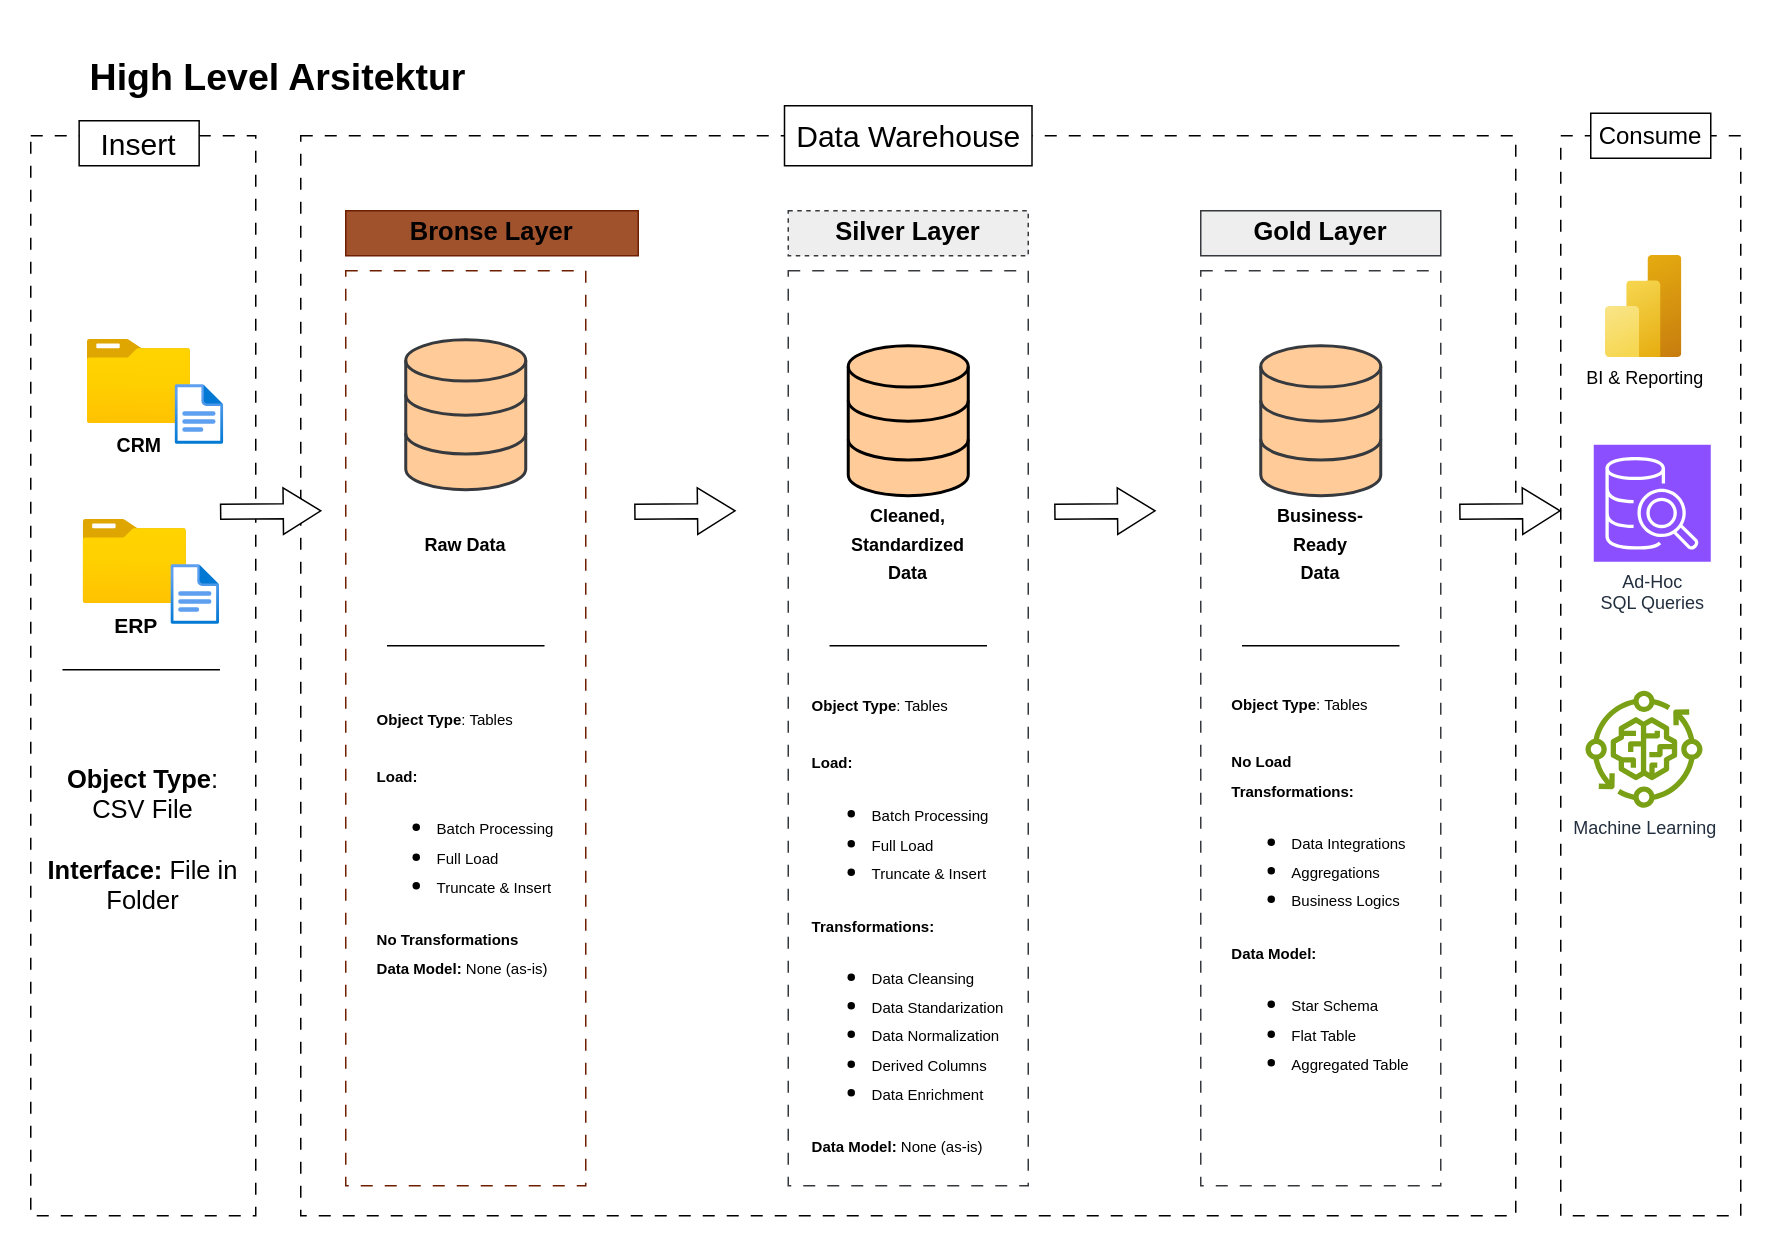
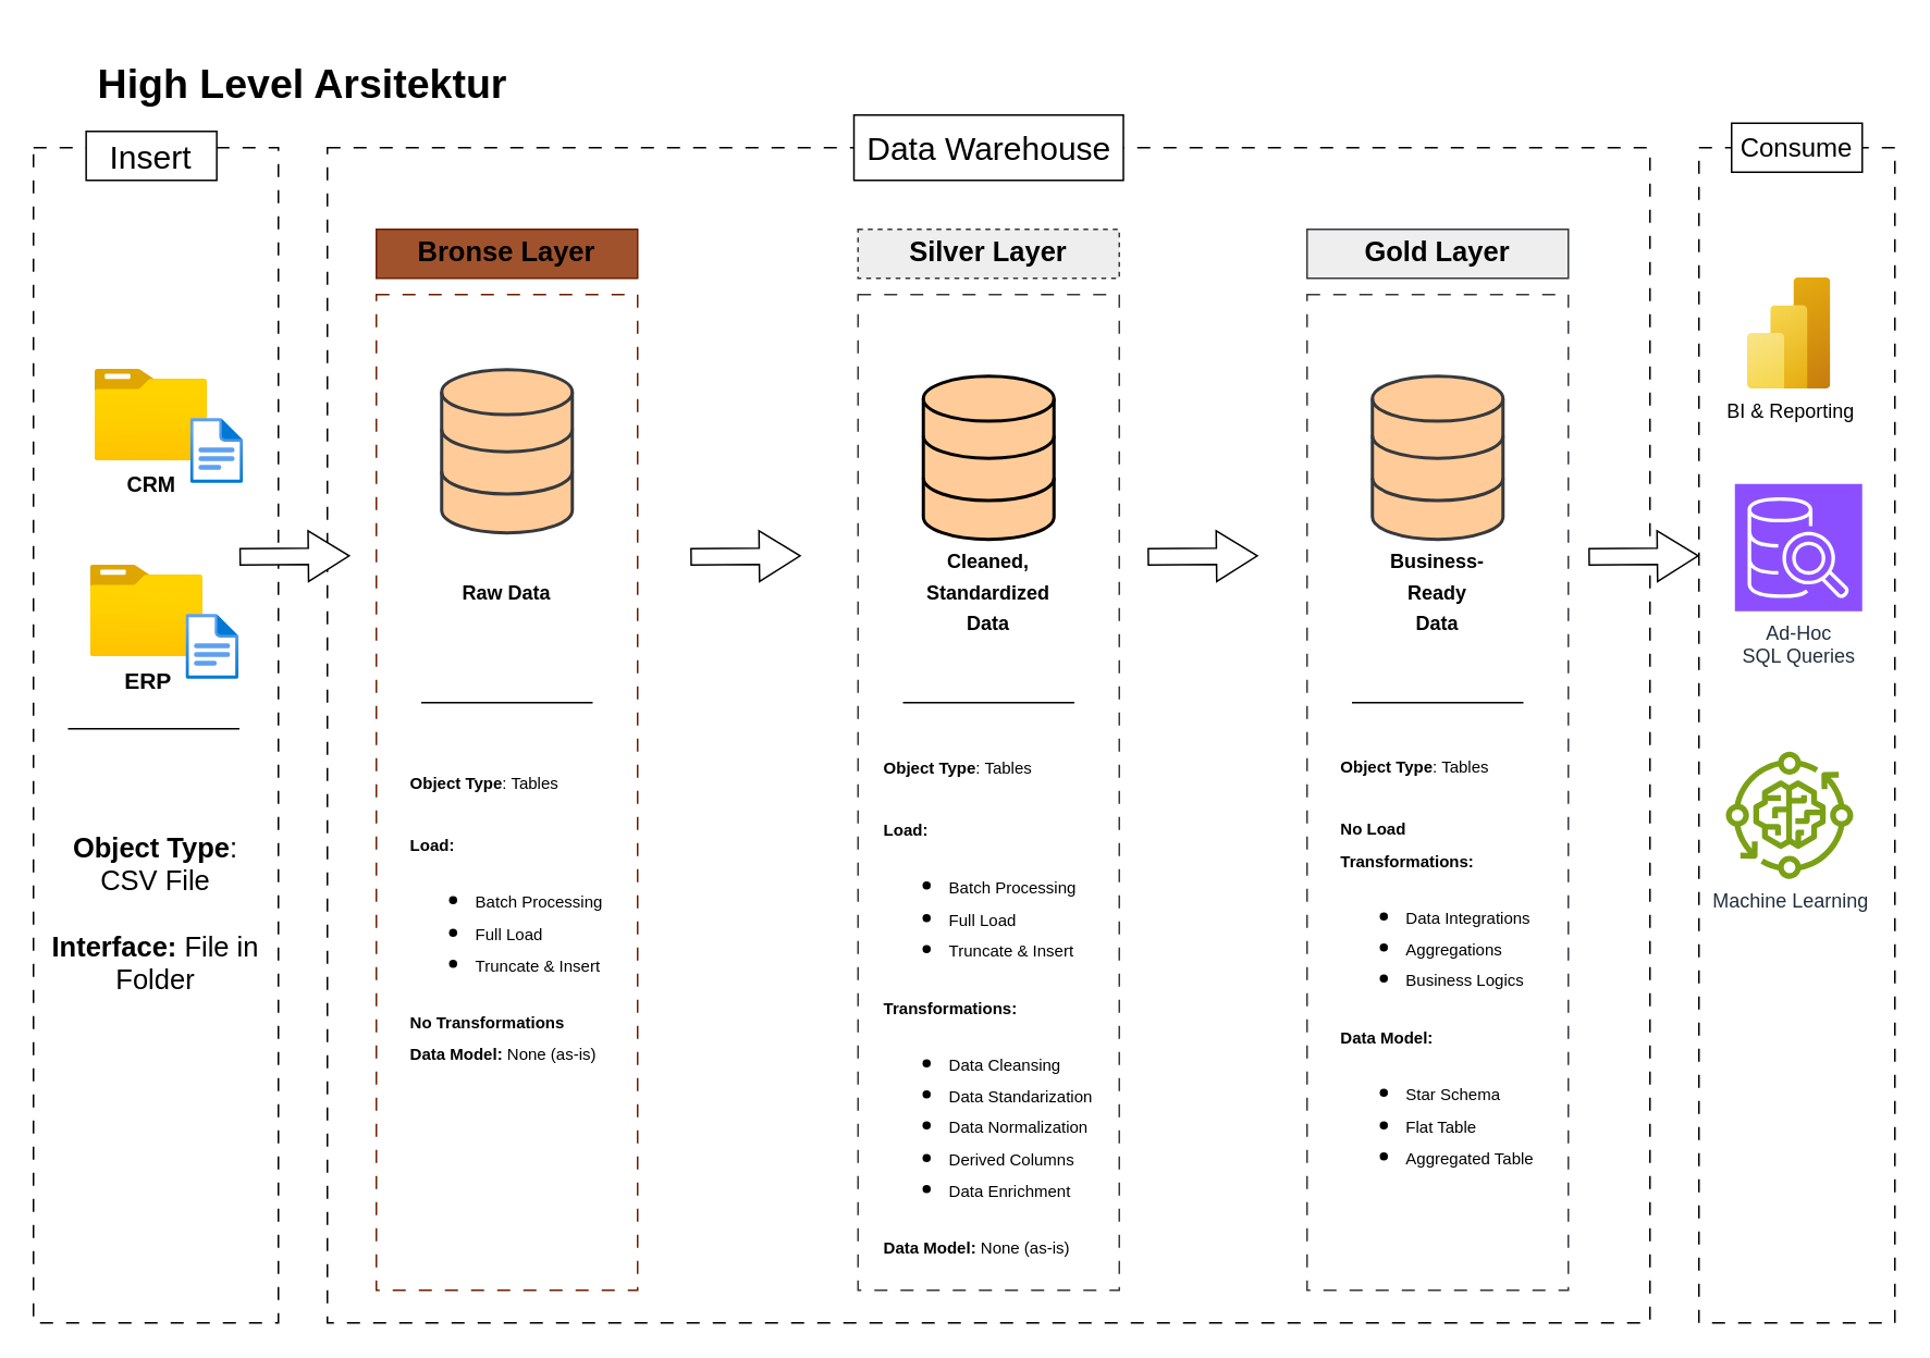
- <mxCell id="9" value="&lt;font style=&quot;color: light-dark(rgb(0, 0, 0), rgb(0, 0, 0)); font-size: 17px;&quot;&gt;&lt;b style=&quot;&quot;&gt;Bronse Layer&lt;/b&gt;&lt;/font&gt;" style="rounded=0;whiteSpace=wrap;html=1;fontColor=#ffffff;fillColor=#A0522D;strokeColor=#6D1F00;" vertex="1" parent="1"><mxGeometry x="230" y="140" width="195" height="30" as="geometry" /></mxCell>
+ <mxCell id="9" value="&lt;font style=&quot;color: light-dark(rgb(0, 0, 0), rgb(0, 0, 0)); font-size: 17px;&quot;&gt;&lt;b style=&quot;&quot;&gt;Bronse Layer&lt;/b&gt;&lt;/font&gt;" style="rounded=0;whiteSpace=wrap;html=1;fontColor=#ffffff;fillColor=#A0522D;strokeColor=#6D1F00;" vertex="1" parent="1"><mxGeometry x="230" y="140" width="160" height="30" as="geometry" /></mxCell>
